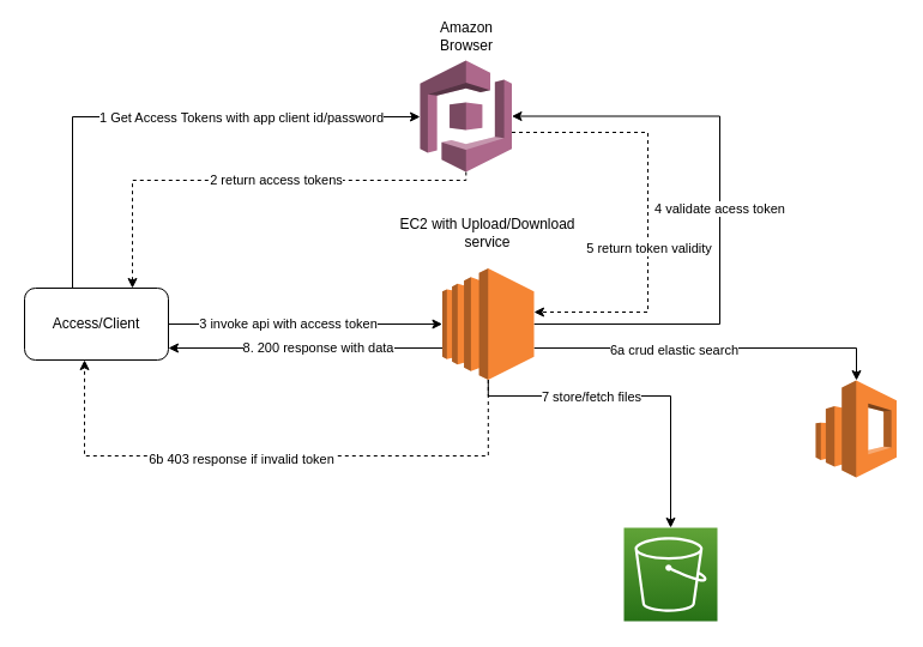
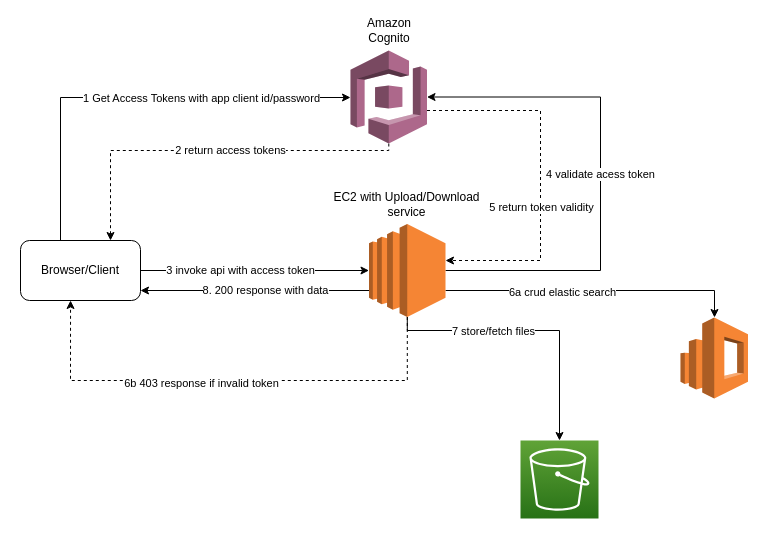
- <mxCell id="6" value="Amazon Browser" style="text;html=1;strokeColor=none;fillColor=none;align=center;verticalAlign=middle;whiteSpace=wrap;rounded=0;" vertex="1" parent="1"><mxGeometry x="368.5" y="20" width="40" height="20" as="geometry" /></mxCell>
+ <mxCell id="6" value="Amazon Cognito" style="text;html=1;strokeColor=none;fillColor=none;align=center;verticalAlign=middle;whiteSpace=wrap;rounded=0;" vertex="1" parent="1"><mxGeometry x="368.5" y="20" width="40" height="20" as="geometry" /></mxCell>
- <mxCell id="21" value="EC2 with Upload/Download service" style="text;html=1;strokeColor=none;fillColor=none;align=center;verticalAlign=middle;whiteSpace=wrap;rounded=0;" vertex="1" parent="1"><mxGeometry x="324.25" y="173.5" width="165" height="40" as="geometry" /></mxCell>
+ <mxCell id="21" value="EC2 with Upload/Download service" style="text;html=1;strokeColor=none;fillColor=none;align=center;verticalAlign=middle;whiteSpace=wrap;rounded=0;" vertex="1" parent="1"><mxGeometry x="324.25" y="183.5" width="165" height="40" as="geometry" /></mxCell>
- <mxCell id="10" value="Access/Client" style="rounded=1;whiteSpace=wrap;html=1;" vertex="1" parent="1"><mxGeometry x="20" y="240" width="120" height="60" as="geometry" /></mxCell>
+ <mxCell id="10" value="Browser/Client" style="rounded=1;whiteSpace=wrap;html=1;" vertex="1" parent="1"><mxGeometry x="20" y="240" width="120" height="60" as="geometry" /></mxCell>
